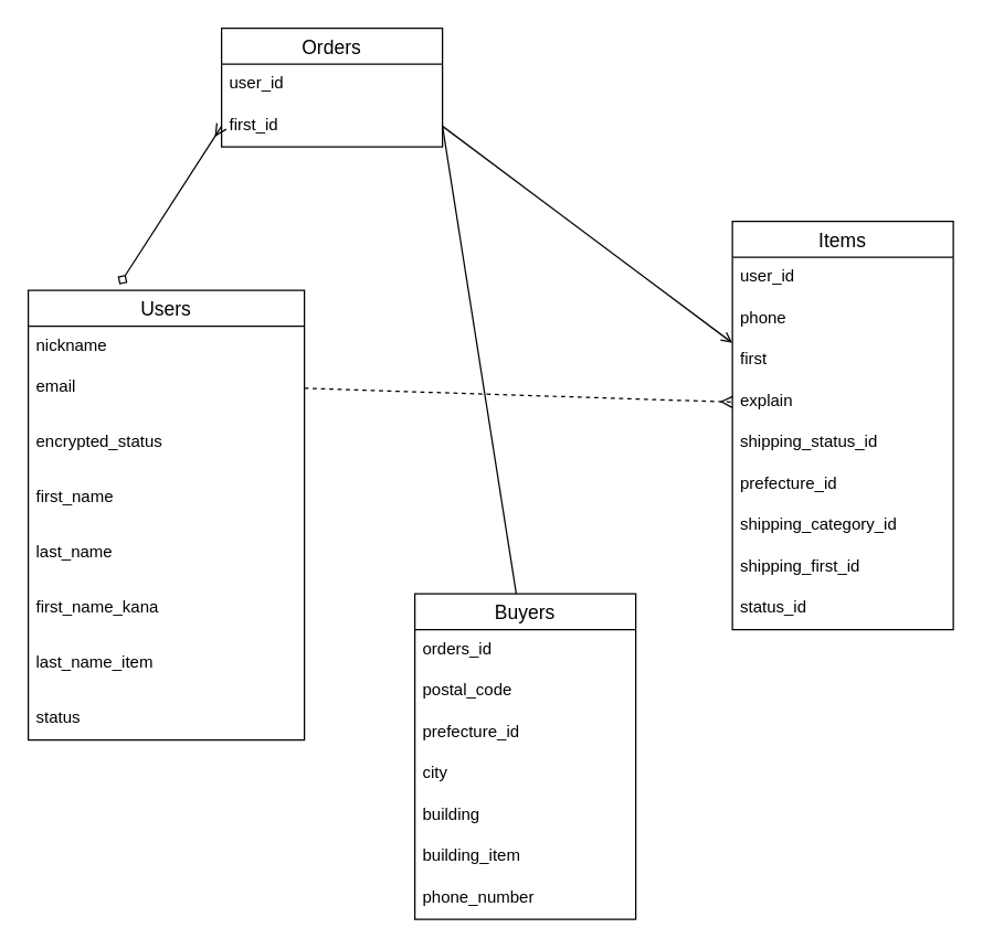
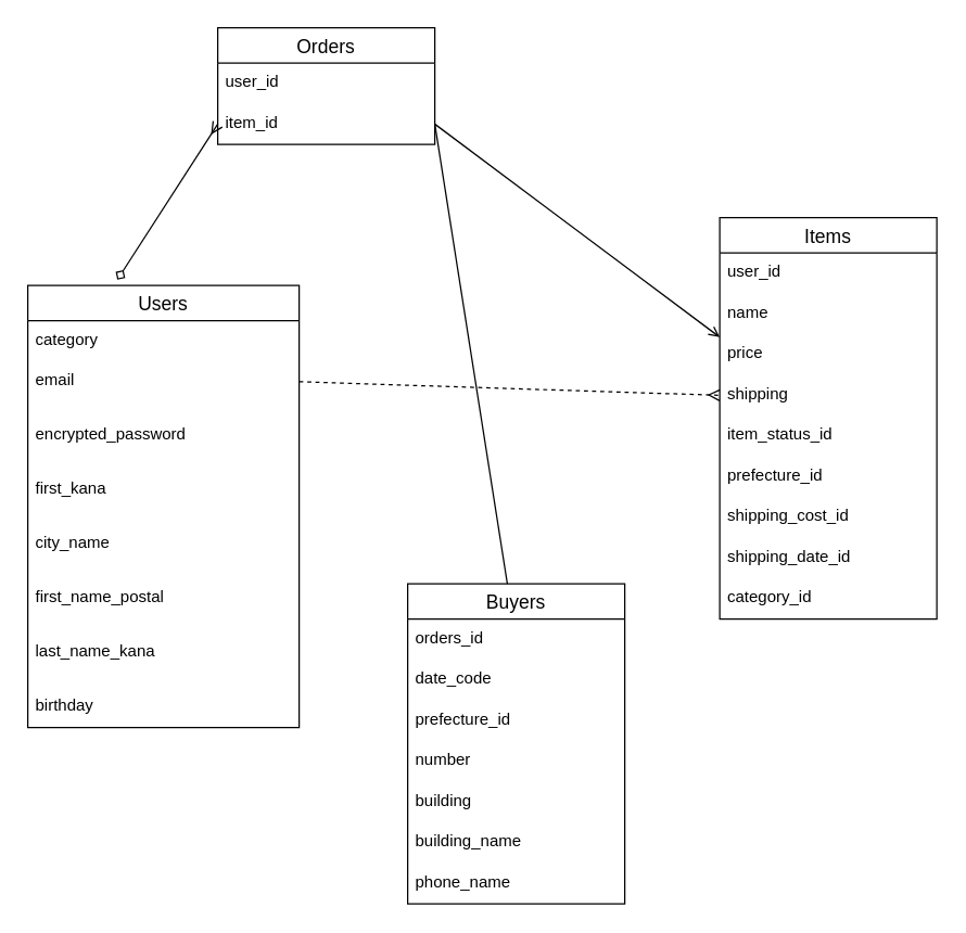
- <mxCell id="29" value="first_id" style="text;strokeColor=none;fillColor=none;spacingLeft=4;spacingRight=4;overflow=hidden;rotatable=0;points=[[0,0.5],[1,0.5]];portConstraint=eastwest;fontSize=12;labelBorderColor=none;" vertex="1" parent="27"><mxGeometry y="56" width="160" height="30" as="geometry" /></mxCell>
+ <mxCell id="29" value="item_id" style="text;strokeColor=none;fillColor=none;spacingLeft=4;spacingRight=4;overflow=hidden;rotatable=0;points=[[0,0.5],[1,0.5]];portConstraint=eastwest;fontSize=12;labelBorderColor=none;" vertex="1" parent="27"><mxGeometry y="56" width="160" height="30" as="geometry" /></mxCell>
- <mxCell id="19" value="phone" style="text;strokeColor=none;fillColor=none;spacingLeft=4;spacingRight=4;overflow=hidden;rotatable=0;points=[[0,0.5],[1,0.5]];portConstraint=eastwest;fontSize=12;labelBorderColor=none;" vertex="1" parent="17"><mxGeometry y="56" width="160" height="30" as="geometry" /></mxCell>
+ <mxCell id="19" value="name" style="text;strokeColor=none;fillColor=none;spacingLeft=4;spacingRight=4;overflow=hidden;rotatable=0;points=[[0,0.5],[1,0.5]];portConstraint=eastwest;fontSize=12;labelBorderColor=none;" vertex="1" parent="17"><mxGeometry y="56" width="160" height="30" as="geometry" /></mxCell>
- <mxCell id="3" value="nickname              " style="text;strokeColor=none;fillColor=none;spacingLeft=4;spacingRight=4;overflow=hidden;rotatable=0;points=[[0,0.5],[1,0.5]];portConstraint=eastwest;fontSize=12;labelBorderColor=none;" vertex="1" parent="2"><mxGeometry y="26" width="200" height="30" as="geometry" /></mxCell>
+ <mxCell id="3" value="category              " style="text;strokeColor=none;fillColor=none;spacingLeft=4;spacingRight=4;overflow=hidden;rotatable=0;points=[[0,0.5],[1,0.5]];portConstraint=eastwest;fontSize=12;labelBorderColor=none;" vertex="1" parent="2"><mxGeometry y="26" width="200" height="30" as="geometry" /></mxCell>
- <mxCell id="20" value="first" style="text;strokeColor=none;fillColor=none;spacingLeft=4;spacingRight=4;overflow=hidden;rotatable=0;points=[[0,0.5],[1,0.5]];portConstraint=eastwest;fontSize=12;labelBorderColor=none;" vertex="1" parent="17"><mxGeometry y="86" width="160" height="30" as="geometry" /></mxCell>
+ <mxCell id="20" value="price" style="text;strokeColor=none;fillColor=none;spacingLeft=4;spacingRight=4;overflow=hidden;rotatable=0;points=[[0,0.5],[1,0.5]];portConstraint=eastwest;fontSize=12;labelBorderColor=none;" vertex="1" parent="17"><mxGeometry y="86" width="160" height="30" as="geometry" /></mxCell>
- <mxCell id="21" value="explain" style="text;strokeColor=none;fillColor=none;spacingLeft=4;spacingRight=4;overflow=hidden;rotatable=0;points=[[0,0.5],[1,0.5]];portConstraint=eastwest;fontSize=12;labelBorderColor=none;" vertex="1" parent="17"><mxGeometry y="116" width="160" height="30" as="geometry" /></mxCell>
+ <mxCell id="21" value="shipping" style="text;strokeColor=none;fillColor=none;spacingLeft=4;spacingRight=4;overflow=hidden;rotatable=0;points=[[0,0.5],[1,0.5]];portConstraint=eastwest;fontSize=12;labelBorderColor=none;" vertex="1" parent="17"><mxGeometry y="116" width="160" height="30" as="geometry" /></mxCell>
- <mxCell id="6" value="encrypted_status                " style="text;strokeColor=none;fillColor=none;spacingLeft=4;spacingRight=4;overflow=hidden;rotatable=0;points=[[0,0.5],[1,0.5]];portConstraint=eastwest;fontSize=12;labelBorderColor=none;" vertex="1" parent="2"><mxGeometry y="96" width="200" height="30" as="geometry" /></mxCell>
+ <mxCell id="6" value="encrypted_password                " style="text;strokeColor=none;fillColor=none;spacingLeft=4;spacingRight=4;overflow=hidden;rotatable=0;points=[[0,0.5],[1,0.5]];portConstraint=eastwest;fontSize=12;labelBorderColor=none;" vertex="1" parent="2"><mxGeometry y="96" width="200" height="30" as="geometry" /></mxCell>
- <mxCell id="22" value="shipping_status_id" style="text;strokeColor=none;fillColor=none;spacingLeft=4;spacingRight=4;overflow=hidden;rotatable=0;points=[[0,0.5],[1,0.5]];portConstraint=eastwest;fontSize=12;labelBorderColor=none;" vertex="1" parent="17"><mxGeometry y="146" width="160" height="30" as="geometry" /></mxCell>
+ <mxCell id="22" value="item_status_id" style="text;strokeColor=none;fillColor=none;spacingLeft=4;spacingRight=4;overflow=hidden;rotatable=0;points=[[0,0.5],[1,0.5]];portConstraint=eastwest;fontSize=12;labelBorderColor=none;" vertex="1" parent="17"><mxGeometry y="146" width="160" height="30" as="geometry" /></mxCell>
- <mxCell id="8" value="first_name               " style="text;strokeColor=none;fillColor=none;spacingLeft=4;spacingRight=4;overflow=hidden;rotatable=0;points=[[0,0.5],[1,0.5]];portConstraint=eastwest;fontSize=12;labelBorderColor=none;" vertex="1" parent="2"><mxGeometry y="136" width="200" height="30" as="geometry" /></mxCell>
+ <mxCell id="8" value="first_kana               " style="text;strokeColor=none;fillColor=none;spacingLeft=4;spacingRight=4;overflow=hidden;rotatable=0;points=[[0,0.5],[1,0.5]];portConstraint=eastwest;fontSize=12;labelBorderColor=none;" vertex="1" parent="2"><mxGeometry y="136" width="200" height="30" as="geometry" /></mxCell>
- <mxCell id="24" value="shipping_category_id" style="text;strokeColor=none;fillColor=none;spacingLeft=4;spacingRight=4;overflow=hidden;rotatable=0;points=[[0,0.5],[1,0.5]];portConstraint=eastwest;fontSize=12;labelBorderColor=none;" vertex="1" parent="17"><mxGeometry y="206" width="160" height="30" as="geometry" /></mxCell>
+ <mxCell id="24" value="shipping_cost_id" style="text;strokeColor=none;fillColor=none;spacingLeft=4;spacingRight=4;overflow=hidden;rotatable=0;points=[[0,0.5],[1,0.5]];portConstraint=eastwest;fontSize=12;labelBorderColor=none;" vertex="1" parent="17"><mxGeometry y="206" width="160" height="30" as="geometry" /></mxCell>
- <mxCell id="10" value="last_name                 " style="text;strokeColor=none;fillColor=none;spacingLeft=4;spacingRight=4;overflow=hidden;rotatable=0;points=[[0,0.5],[1,0.5]];portConstraint=eastwest;fontSize=12;labelBorderColor=none;" vertex="1" parent="2"><mxGeometry y="176" width="200" height="30" as="geometry" /></mxCell>
+ <mxCell id="10" value="city_name                 " style="text;strokeColor=none;fillColor=none;spacingLeft=4;spacingRight=4;overflow=hidden;rotatable=0;points=[[0,0.5],[1,0.5]];portConstraint=eastwest;fontSize=12;labelBorderColor=none;" vertex="1" parent="2"><mxGeometry y="176" width="200" height="30" as="geometry" /></mxCell>
- <mxCell id="25" value="shipping_first_id" style="text;strokeColor=none;fillColor=none;spacingLeft=4;spacingRight=4;overflow=hidden;rotatable=0;points=[[0,0.5],[1,0.5]];portConstraint=eastwest;fontSize=12;labelBorderColor=none;" vertex="1" parent="17"><mxGeometry y="236" width="160" height="30" as="geometry" /></mxCell>
+ <mxCell id="25" value="shipping_date_id" style="text;strokeColor=none;fillColor=none;spacingLeft=4;spacingRight=4;overflow=hidden;rotatable=0;points=[[0,0.5],[1,0.5]];portConstraint=eastwest;fontSize=12;labelBorderColor=none;" vertex="1" parent="17"><mxGeometry y="236" width="160" height="30" as="geometry" /></mxCell>
- <mxCell id="12" value="first_name_kana    " style="text;strokeColor=none;fillColor=none;spacingLeft=4;spacingRight=4;overflow=hidden;rotatable=0;points=[[0,0.5],[1,0.5]];portConstraint=eastwest;fontSize=12;labelBorderColor=none;" vertex="1" parent="2"><mxGeometry y="216" width="200" height="30" as="geometry" /></mxCell>
+ <mxCell id="12" value="first_name_postal    " style="text;strokeColor=none;fillColor=none;spacingLeft=4;spacingRight=4;overflow=hidden;rotatable=0;points=[[0,0.5],[1,0.5]];portConstraint=eastwest;fontSize=12;labelBorderColor=none;" vertex="1" parent="2"><mxGeometry y="216" width="200" height="30" as="geometry" /></mxCell>
- <mxCell id="26" value="status_id" style="text;strokeColor=none;fillColor=none;spacingLeft=4;spacingRight=4;overflow=hidden;rotatable=0;points=[[0,0.5],[1,0.5]];portConstraint=eastwest;fontSize=12;labelBorderColor=none;" vertex="1" parent="17"><mxGeometry y="266" width="160" height="30" as="geometry" /></mxCell>
+ <mxCell id="26" value="category_id" style="text;strokeColor=none;fillColor=none;spacingLeft=4;spacingRight=4;overflow=hidden;rotatable=0;points=[[0,0.5],[1,0.5]];portConstraint=eastwest;fontSize=12;labelBorderColor=none;" vertex="1" parent="17"><mxGeometry y="266" width="160" height="30" as="geometry" /></mxCell>
- <mxCell id="14" value="last_name_item" style="text;strokeColor=none;fillColor=none;spacingLeft=4;spacingRight=4;overflow=hidden;rotatable=0;points=[[0,0.5],[1,0.5]];portConstraint=eastwest;fontSize=12;labelBorderColor=none;" vertex="1" parent="2"><mxGeometry y="256" width="200" height="30" as="geometry" /></mxCell>
+ <mxCell id="14" value="last_name_kana" style="text;strokeColor=none;fillColor=none;spacingLeft=4;spacingRight=4;overflow=hidden;rotatable=0;points=[[0,0.5],[1,0.5]];portConstraint=eastwest;fontSize=12;labelBorderColor=none;" vertex="1" parent="2"><mxGeometry y="256" width="200" height="30" as="geometry" /></mxCell>
- <mxCell id="36" value="postal_code" style="text;strokeColor=none;fillColor=none;spacingLeft=4;spacingRight=4;overflow=hidden;rotatable=0;points=[[0,0.5],[1,0.5]];portConstraint=eastwest;fontSize=12;labelBorderColor=none;" vertex="1" parent="34"><mxGeometry y="56" width="160" height="30" as="geometry" /></mxCell>
+ <mxCell id="36" value="date_code" style="text;strokeColor=none;fillColor=none;spacingLeft=4;spacingRight=4;overflow=hidden;rotatable=0;points=[[0,0.5],[1,0.5]];portConstraint=eastwest;fontSize=12;labelBorderColor=none;" vertex="1" parent="34"><mxGeometry y="56" width="160" height="30" as="geometry" /></mxCell>
- <mxCell id="16" value="status" style="text;strokeColor=none;fillColor=none;spacingLeft=4;spacingRight=4;overflow=hidden;rotatable=0;points=[[0,0.5],[1,0.5]];portConstraint=eastwest;fontSize=12;labelBorderColor=none;" vertex="1" parent="2"><mxGeometry y="296" width="200" height="30" as="geometry" /></mxCell>
+ <mxCell id="16" value="birthday" style="text;strokeColor=none;fillColor=none;spacingLeft=4;spacingRight=4;overflow=hidden;rotatable=0;points=[[0,0.5],[1,0.5]];portConstraint=eastwest;fontSize=12;labelBorderColor=none;" vertex="1" parent="2"><mxGeometry y="296" width="200" height="30" as="geometry" /></mxCell>
- <mxCell id="38" value="city" style="text;strokeColor=none;fillColor=none;spacingLeft=4;spacingRight=4;overflow=hidden;rotatable=0;points=[[0,0.5],[1,0.5]];portConstraint=eastwest;fontSize=12;labelBorderColor=none;" vertex="1" parent="34"><mxGeometry y="116" width="160" height="30" as="geometry" /></mxCell>
+ <mxCell id="38" value="number" style="text;strokeColor=none;fillColor=none;spacingLeft=4;spacingRight=4;overflow=hidden;rotatable=0;points=[[0,0.5],[1,0.5]];portConstraint=eastwest;fontSize=12;labelBorderColor=none;" vertex="1" parent="34"><mxGeometry y="116" width="160" height="30" as="geometry" /></mxCell>
- <mxCell id="40" value="building_item" style="text;strokeColor=none;fillColor=none;spacingLeft=4;spacingRight=4;overflow=hidden;rotatable=0;points=[[0,0.5],[1,0.5]];portConstraint=eastwest;fontSize=12;labelBorderColor=none;" vertex="1" parent="34"><mxGeometry y="176" width="160" height="30" as="geometry" /></mxCell>
+ <mxCell id="40" value="building_name" style="text;strokeColor=none;fillColor=none;spacingLeft=4;spacingRight=4;overflow=hidden;rotatable=0;points=[[0,0.5],[1,0.5]];portConstraint=eastwest;fontSize=12;labelBorderColor=none;" vertex="1" parent="34"><mxGeometry y="176" width="160" height="30" as="geometry" /></mxCell>
- <mxCell id="41" value="phone_number" style="text;strokeColor=none;fillColor=none;spacingLeft=4;spacingRight=4;overflow=hidden;rotatable=0;points=[[0,0.5],[1,0.5]];portConstraint=eastwest;fontSize=12;labelBorderColor=none;" vertex="1" parent="34"><mxGeometry y="206" width="160" height="30" as="geometry" /></mxCell>
+ <mxCell id="41" value="phone_name" style="text;strokeColor=none;fillColor=none;spacingLeft=4;spacingRight=4;overflow=hidden;rotatable=0;points=[[0,0.5],[1,0.5]];portConstraint=eastwest;fontSize=12;labelBorderColor=none;" vertex="1" parent="34"><mxGeometry y="206" width="160" height="30" as="geometry" /></mxCell>
